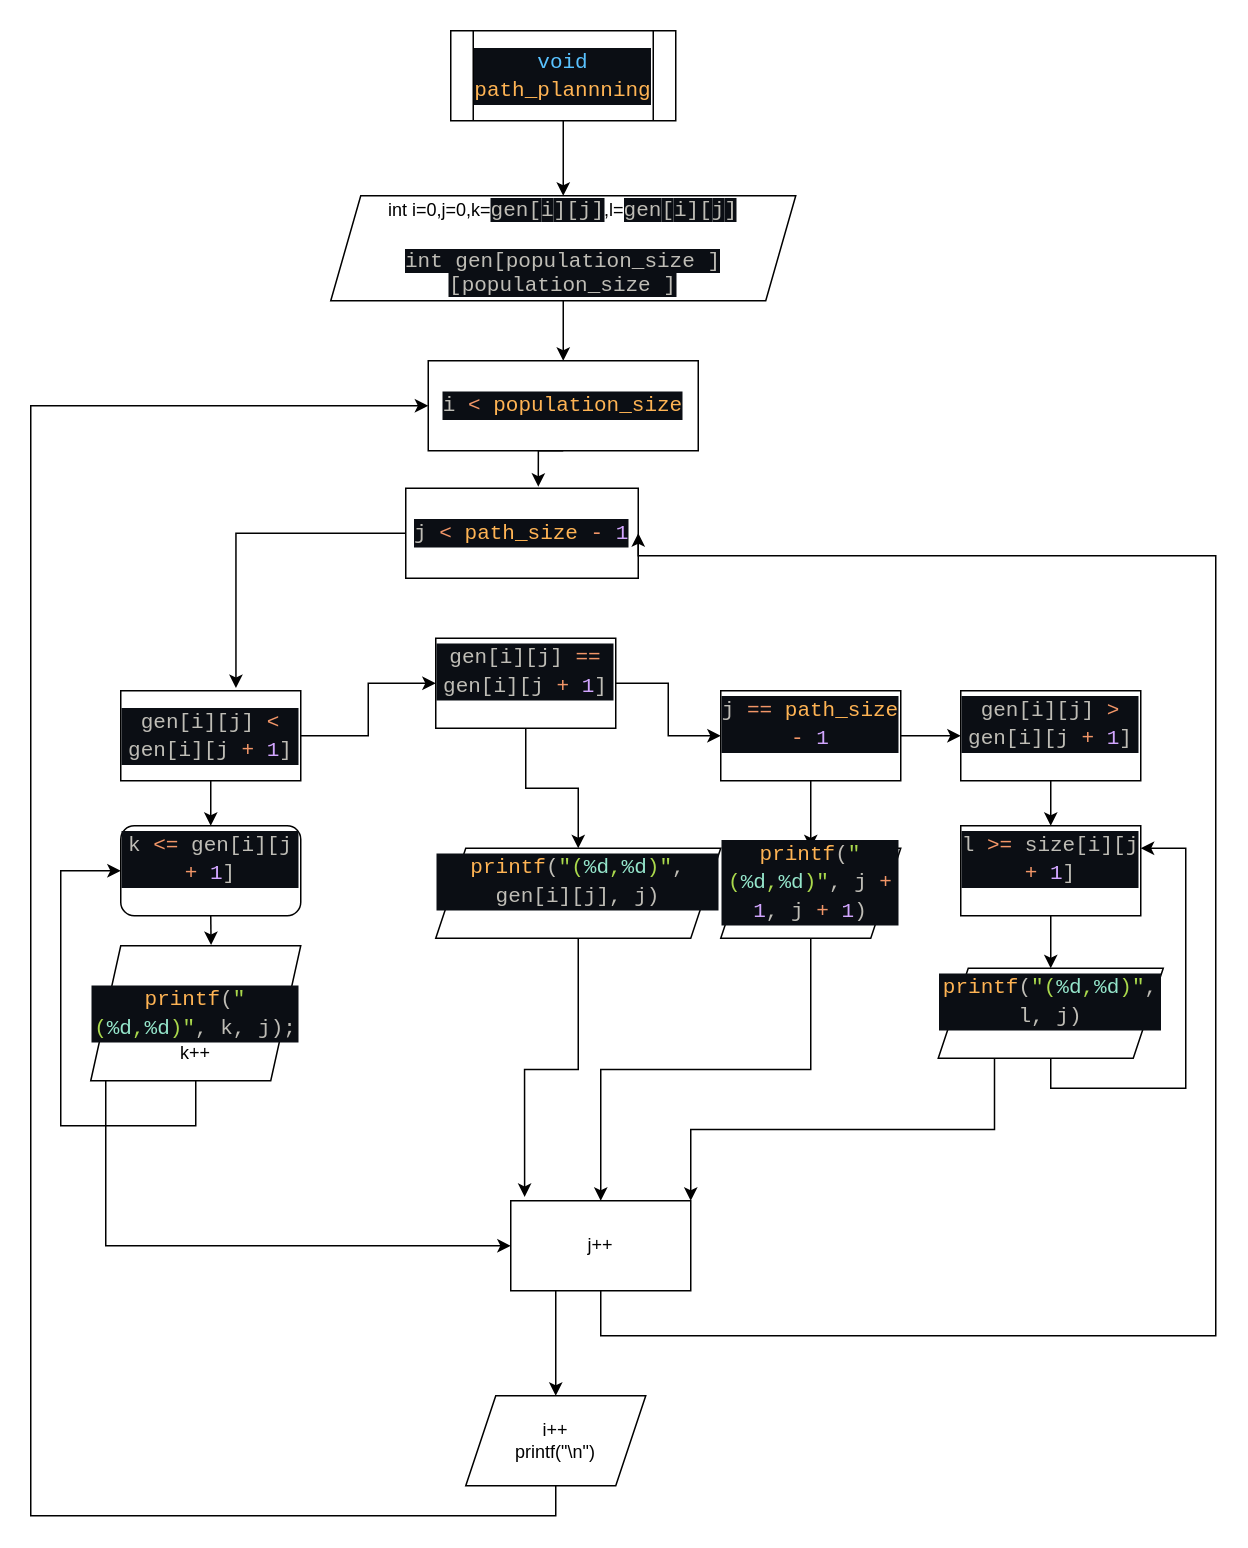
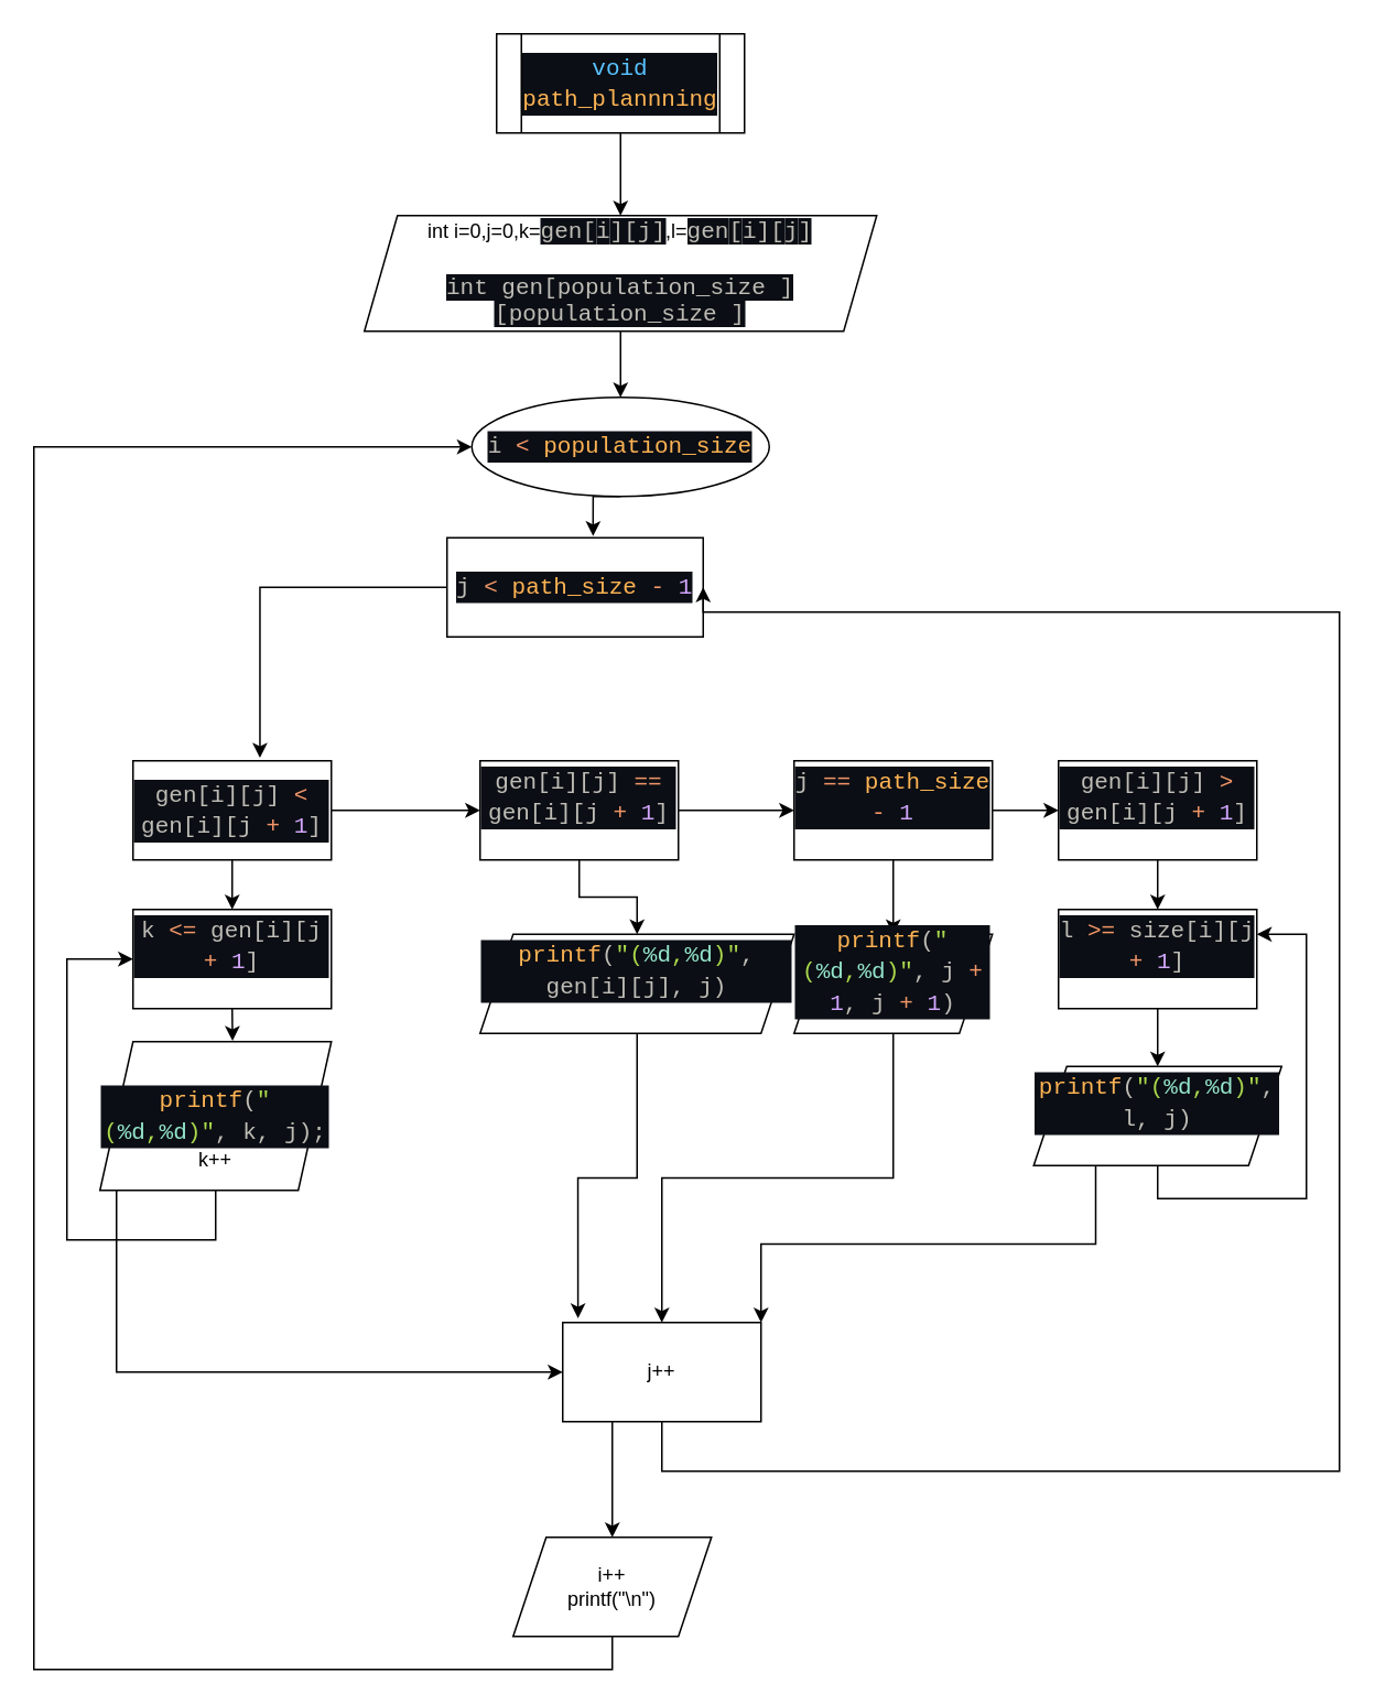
- <mxCell id="7" value="&lt;div style=&quot;color: rgb(191, 189, 182); background-color: rgb(11, 14, 20); font-family: Consolas, &amp;quot;Courier New&amp;quot;, monospace; font-size: 14px; line-height: 19px;&quot;&gt;i &lt;span style=&quot;color: #f29668;&quot;&gt;&amp;lt;&lt;/span&gt; &lt;span style=&quot;color: #ffb454;&quot;&gt;population_size&lt;/span&gt;&lt;/div&gt;" style="rounded=0;whiteSpace=wrap;html=1;" vertex="1" parent="1"><mxGeometry x="285" y="240" width="180" height="60" as="geometry" /></mxCell>
+ <mxCell id="7" value="&lt;div style=&quot;color: rgb(191, 189, 182); background-color: rgb(11, 14, 20); font-family: Consolas, &amp;quot;Courier New&amp;quot;, monospace; font-size: 14px; line-height: 19px;&quot;&gt;i &lt;span style=&quot;color: #f29668;&quot;&gt;&amp;lt;&lt;/span&gt; &lt;span style=&quot;color: #ffb454;&quot;&gt;population_size&lt;/span&gt;&lt;/div&gt;" style="ellipse;whiteSpace=wrap;html=1;" vertex="1" parent="1"><mxGeometry x="285" y="240" width="180" height="60" as="geometry" /></mxCell>
- <mxCell id="15" value="&#10;&lt;div style=&quot;color: rgb(191, 189, 182); background-color: rgb(11, 14, 20); font-family: Consolas, &amp;quot;Courier New&amp;quot;, monospace; font-weight: normal; font-size: 14px; line-height: 19px;&quot;&gt;&lt;div&gt;&lt;span style=&quot;color: #bfbdb6;&quot;&gt;gen&lt;/span&gt;&lt;span style=&quot;color: #bfbdb6;&quot;&gt;[&lt;/span&gt;&lt;span style=&quot;color: #bfbdb6;&quot;&gt;i&lt;/span&gt;&lt;span style=&quot;color: #bfbdb6;&quot;&gt;][&lt;/span&gt;&lt;span style=&quot;color: #bfbdb6;&quot;&gt;j&lt;/span&gt;&lt;span style=&quot;color: #bfbdb6;&quot;&gt;] &lt;/span&gt;&lt;span style=&quot;color: #f29668;&quot;&gt;==&lt;/span&gt;&lt;span style=&quot;color: #bfbdb6;&quot;&gt; &lt;/span&gt;&lt;span style=&quot;color: #bfbdb6;&quot;&gt;gen&lt;/span&gt;&lt;span style=&quot;color: #bfbdb6;&quot;&gt;[&lt;/span&gt;&lt;span style=&quot;color: #bfbdb6;&quot;&gt;i&lt;/span&gt;&lt;span style=&quot;color: #bfbdb6;&quot;&gt;][&lt;/span&gt;&lt;span style=&quot;color: #bfbdb6;&quot;&gt;j&lt;/span&gt;&lt;span style=&quot;color: #bfbdb6;&quot;&gt; &lt;/span&gt;&lt;span style=&quot;color: #f29668;&quot;&gt;+&lt;/span&gt;&lt;span style=&quot;color: #bfbdb6;&quot;&gt; &lt;/span&gt;&lt;span style=&quot;color: #d2a6ff;&quot;&gt;1&lt;/span&gt;&lt;span style=&quot;color: #bfbdb6;&quot;&gt;]&lt;/span&gt;&lt;/div&gt;&lt;/div&gt;&#10;&#10;" style="rounded=0;whiteSpace=wrap;html=1;" vertex="1" parent="1"><mxGeometry x="290" y="425" width="120" height="60" as="geometry" /></mxCell>
+ <mxCell id="15" value="&#10;&lt;div style=&quot;color: rgb(191, 189, 182); background-color: rgb(11, 14, 20); font-family: Consolas, &amp;quot;Courier New&amp;quot;, monospace; font-weight: normal; font-size: 14px; line-height: 19px;&quot;&gt;&lt;div&gt;&lt;span style=&quot;color: #bfbdb6;&quot;&gt;gen&lt;/span&gt;&lt;span style=&quot;color: #bfbdb6;&quot;&gt;[&lt;/span&gt;&lt;span style=&quot;color: #bfbdb6;&quot;&gt;i&lt;/span&gt;&lt;span style=&quot;color: #bfbdb6;&quot;&gt;][&lt;/span&gt;&lt;span style=&quot;color: #bfbdb6;&quot;&gt;j&lt;/span&gt;&lt;span style=&quot;color: #bfbdb6;&quot;&gt;] &lt;/span&gt;&lt;span style=&quot;color: #f29668;&quot;&gt;==&lt;/span&gt;&lt;span style=&quot;color: #bfbdb6;&quot;&gt; &lt;/span&gt;&lt;span style=&quot;color: #bfbdb6;&quot;&gt;gen&lt;/span&gt;&lt;span style=&quot;color: #bfbdb6;&quot;&gt;[&lt;/span&gt;&lt;span style=&quot;color: #bfbdb6;&quot;&gt;i&lt;/span&gt;&lt;span style=&quot;color: #bfbdb6;&quot;&gt;][&lt;/span&gt;&lt;span style=&quot;color: #bfbdb6;&quot;&gt;j&lt;/span&gt;&lt;span style=&quot;color: #bfbdb6;&quot;&gt; &lt;/span&gt;&lt;span style=&quot;color: #f29668;&quot;&gt;+&lt;/span&gt;&lt;span style=&quot;color: #bfbdb6;&quot;&gt; &lt;/span&gt;&lt;span style=&quot;color: #d2a6ff;&quot;&gt;1&lt;/span&gt;&lt;span style=&quot;color: #bfbdb6;&quot;&gt;]&lt;/span&gt;&lt;/div&gt;&lt;/div&gt;&#10;&#10;" style="rounded=0;whiteSpace=wrap;html=1;" vertex="1" parent="1"><mxGeometry x="290" y="460" width="120" height="60" as="geometry" /></mxCell>
- <mxCell id="22" value="&#10;&lt;div style=&quot;color: rgb(191, 189, 182); background-color: rgb(11, 14, 20); font-family: Consolas, &amp;quot;Courier New&amp;quot;, monospace; font-weight: normal; font-size: 14px; line-height: 19px;&quot;&gt;&lt;div&gt;&lt;span style=&quot;color: #bfbdb6;&quot;&gt;k&lt;/span&gt;&lt;span style=&quot;color: #bfbdb6;&quot;&gt; &lt;/span&gt;&lt;span style=&quot;color: #f29668;&quot;&gt;&amp;lt;=&lt;/span&gt;&lt;span style=&quot;color: #bfbdb6;&quot;&gt; &lt;/span&gt;&lt;span style=&quot;color: #bfbdb6;&quot;&gt;gen&lt;/span&gt;&lt;span style=&quot;color: #bfbdb6;&quot;&gt;[&lt;/span&gt;&lt;span style=&quot;color: #bfbdb6;&quot;&gt;i&lt;/span&gt;&lt;span style=&quot;color: #bfbdb6;&quot;&gt;][&lt;/span&gt;&lt;span style=&quot;color: #bfbdb6;&quot;&gt;j&lt;/span&gt;&lt;span style=&quot;color: #bfbdb6;&quot;&gt; &lt;/span&gt;&lt;span style=&quot;color: #f29668;&quot;&gt;+&lt;/span&gt;&lt;span style=&quot;color: #bfbdb6;&quot;&gt; &lt;/span&gt;&lt;span style=&quot;color: #d2a6ff;&quot;&gt;1&lt;/span&gt;&lt;span style=&quot;color: #bfbdb6;&quot;&gt;]&lt;/span&gt;&lt;/div&gt;&lt;/div&gt;&#10;&#10;" style="whiteSpace=wrap;html=1;rounded=1;" vertex="1" parent="1"><mxGeometry x="80" y="550" width="120" height="60" as="geometry" /></mxCell>
+ <mxCell id="22" value="&#10;&lt;div style=&quot;color: rgb(191, 189, 182); background-color: rgb(11, 14, 20); font-family: Consolas, &amp;quot;Courier New&amp;quot;, monospace; font-weight: normal; font-size: 14px; line-height: 19px;&quot;&gt;&lt;div&gt;&lt;span style=&quot;color: #bfbdb6;&quot;&gt;k&lt;/span&gt;&lt;span style=&quot;color: #bfbdb6;&quot;&gt; &lt;/span&gt;&lt;span style=&quot;color: #f29668;&quot;&gt;&amp;lt;=&lt;/span&gt;&lt;span style=&quot;color: #bfbdb6;&quot;&gt; &lt;/span&gt;&lt;span style=&quot;color: #bfbdb6;&quot;&gt;gen&lt;/span&gt;&lt;span style=&quot;color: #bfbdb6;&quot;&gt;[&lt;/span&gt;&lt;span style=&quot;color: #bfbdb6;&quot;&gt;i&lt;/span&gt;&lt;span style=&quot;color: #bfbdb6;&quot;&gt;][&lt;/span&gt;&lt;span style=&quot;color: #bfbdb6;&quot;&gt;j&lt;/span&gt;&lt;span style=&quot;color: #bfbdb6;&quot;&gt; &lt;/span&gt;&lt;span style=&quot;color: #f29668;&quot;&gt;+&lt;/span&gt;&lt;span style=&quot;color: #bfbdb6;&quot;&gt; &lt;/span&gt;&lt;span style=&quot;color: #d2a6ff;&quot;&gt;1&lt;/span&gt;&lt;span style=&quot;color: #bfbdb6;&quot;&gt;]&lt;/span&gt;&lt;/div&gt;&lt;/div&gt;&#10;&#10;" style="rounded=0;whiteSpace=wrap;html=1;" vertex="1" parent="1"><mxGeometry x="80" y="550" width="120" height="60" as="geometry" /></mxCell>
